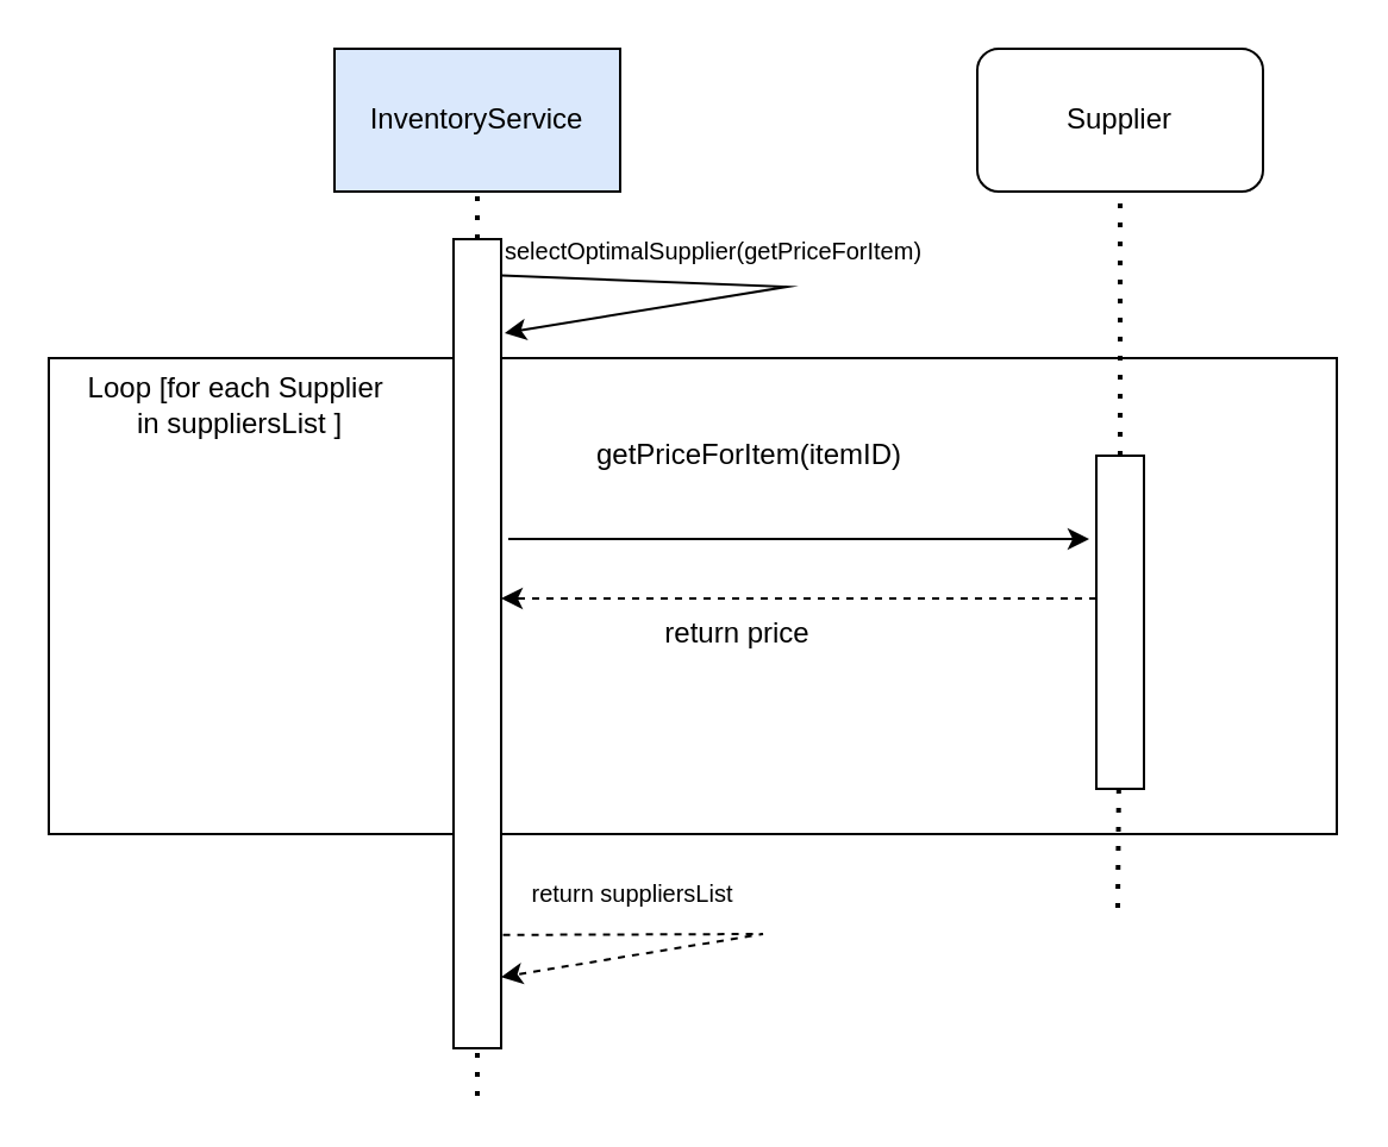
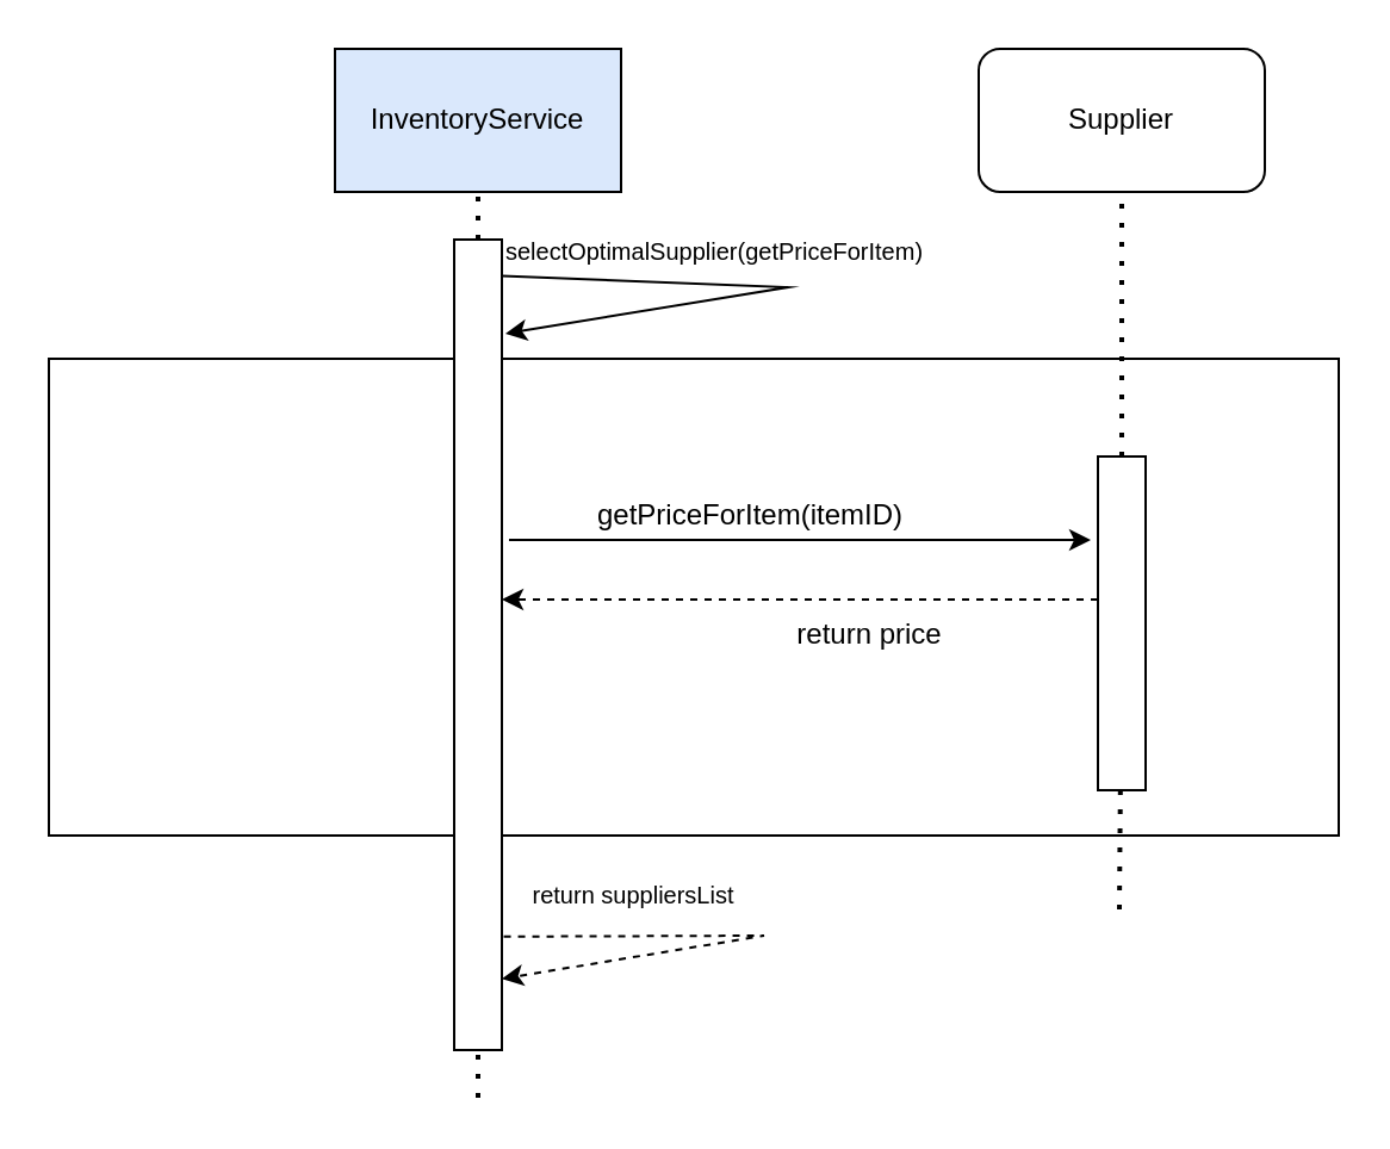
- <mxCell id="14" value="Loop [for each Supplier&amp;nbsp;&lt;div&gt;in suppliersList&amp;nbsp;]&lt;/div&gt;" style="text;html=1;align=center;verticalAlign=middle;resizable=0;points=[];autosize=1;strokeColor=none;fillColor=none;" vertex="1" parent="1"><mxGeometry x="25" y="150" width="150" height="40" as="geometry" /></mxCell>
- <mxCell id="11" value="getPriceForItem(itemID)" style="text;html=1;align=center;verticalAlign=middle;resizable=0;points=[];autosize=1;strokeColor=none;fillColor=none;" vertex="1" parent="1"><mxGeometry x="239" y="176" width="150" height="30" as="geometry" /></mxCell>
+ <mxCell id="11" value="getPriceForItem(itemID)" style="text;html=1;align=center;verticalAlign=middle;resizable=0;points=[];autosize=1;strokeColor=none;fillColor=none;" vertex="1" parent="1"><mxGeometry x="239" y="201" width="150" height="30" as="geometry" /></mxCell>
- <mxCell id="12" value="return price" style="text;html=1;align=center;verticalAlign=middle;resizable=0;points=[];autosize=1;strokeColor=none;fillColor=none;" vertex="1" parent="1"><mxGeometry x="269" y="251" width="80" height="30" as="geometry" /></mxCell>
+ <mxCell id="12" value="return price" style="text;html=1;align=center;verticalAlign=middle;resizable=0;points=[];autosize=1;strokeColor=none;fillColor=none;" vertex="1" parent="1"><mxGeometry x="324" y="251" width="80" height="30" as="geometry" /></mxCell>
